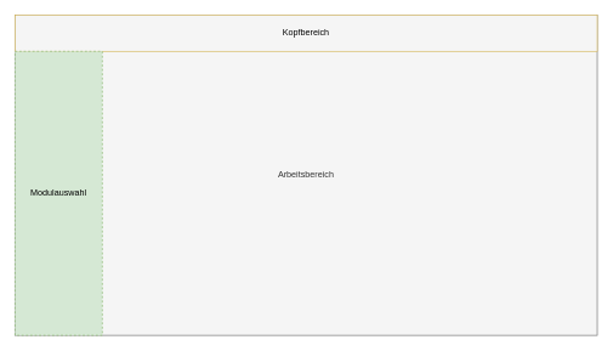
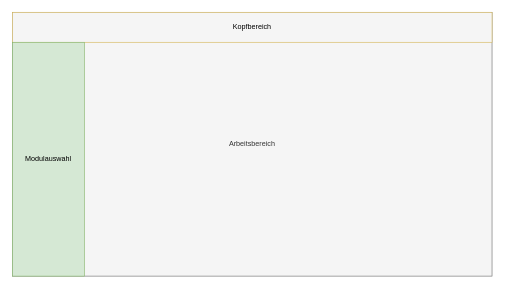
- <mxCell id="4" value="Modulauswahl" style="rounded=0;whiteSpace=wrap;html=1;fillColor=#d5e8d4;strokeColor=#82b366;dashed=1;" vertex="1" parent="1"><mxGeometry x="20" y="70" width="120" height="390" as="geometry" /></mxCell>
+ <mxCell id="4" value="Modulauswahl" style="rounded=0;whiteSpace=wrap;html=1;fillColor=#d5e8d4;strokeColor=#82b366;" vertex="1" parent="1"><mxGeometry x="20" y="70" width="120" height="390" as="geometry" /></mxCell>
